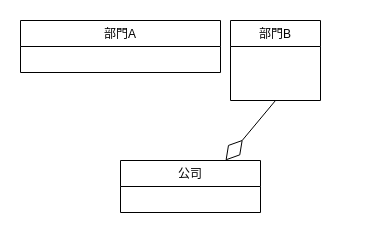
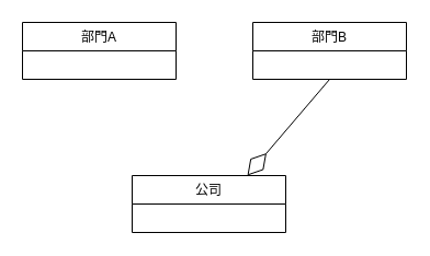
- <mxCell id="2" value="部門A" style="swimlane;fontStyle=0;childLayout=stackLayout;horizontal=1;startSize=26;fillColor=none;horizontalStack=0;resizeParent=1;resizeParentMax=0;resizeLast=0;collapsible=1;marginBottom=0;" vertex="1" parent="1"><mxGeometry x="20" y="20" width="200" height="52" as="geometry" /></mxCell>
+ <mxCell id="2" value="部門A" style="swimlane;fontStyle=0;childLayout=stackLayout;horizontal=1;startSize=26;fillColor=none;horizontalStack=0;resizeParent=1;resizeParentMax=0;resizeLast=0;collapsible=1;marginBottom=0;" vertex="1" parent="1"><mxGeometry x="20" y="20" width="140" height="52" as="geometry" /></mxCell>
- <mxCell id="4" value="部門B" style="swimlane;fontStyle=0;childLayout=stackLayout;horizontal=1;startSize=26;fillColor=none;horizontalStack=0;resizeParent=1;resizeParentMax=0;resizeLast=0;collapsible=1;marginBottom=0;" vertex="1" parent="1"><mxGeometry x="230" y="20" width="90" height="80" as="geometry" /></mxCell>
+ <mxCell id="4" value="部門B" style="swimlane;fontStyle=0;childLayout=stackLayout;horizontal=1;startSize=26;fillColor=none;horizontalStack=0;resizeParent=1;resizeParentMax=0;resizeLast=0;collapsible=1;marginBottom=0;" vertex="1" parent="1"><mxGeometry x="230" y="20" width="140" height="52" as="geometry" /></mxCell>
